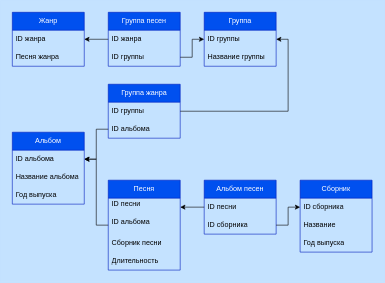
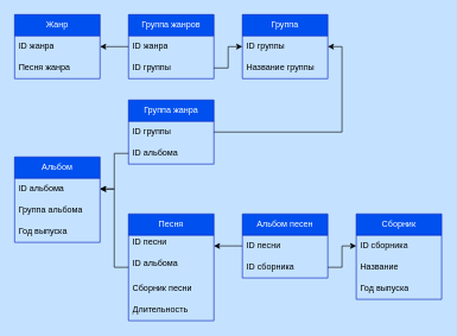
- <mxCell id="5" value="Группа песен" style="swimlane;fontStyle=0;childLayout=stackLayout;horizontal=1;startSize=30;horizontalStack=0;resizeParent=1;resizeParentMax=0;resizeLast=0;collapsible=1;marginBottom=0;whiteSpace=wrap;html=1;fillColor=#0050ef;fontColor=#ffffff;strokeColor=#001DBC;" vertex="1" parent="1"><mxGeometry x="180" y="20" width="120" height="90" as="geometry" /></mxCell>
+ <mxCell id="5" value="Группа жанров" style="swimlane;fontStyle=0;childLayout=stackLayout;horizontal=1;startSize=30;horizontalStack=0;resizeParent=1;resizeParentMax=0;resizeLast=0;collapsible=1;marginBottom=0;whiteSpace=wrap;html=1;fillColor=#0050ef;fontColor=#ffffff;strokeColor=#001DBC;" vertex="1" parent="1"><mxGeometry x="180" y="20" width="120" height="90" as="geometry" /></mxCell>
- <mxCell id="18" value="Название альбома" style="text;strokeColor=none;fillColor=none;align=left;verticalAlign=middle;spacingLeft=4;spacingRight=4;overflow=hidden;points=[[0,0.5],[1,0.5]];portConstraint=eastwest;rotatable=0;whiteSpace=wrap;html=1;" vertex="1" parent="16"><mxGeometry y="60" width="120" height="30" as="geometry" /></mxCell>
+ <mxCell id="18" value="Группа альбома" style="text;strokeColor=none;fillColor=none;align=left;verticalAlign=middle;spacingLeft=4;spacingRight=4;overflow=hidden;points=[[0,0.5],[1,0.5]];portConstraint=eastwest;rotatable=0;whiteSpace=wrap;html=1;" vertex="1" parent="16"><mxGeometry y="60" width="120" height="30" as="geometry" /></mxCell>
